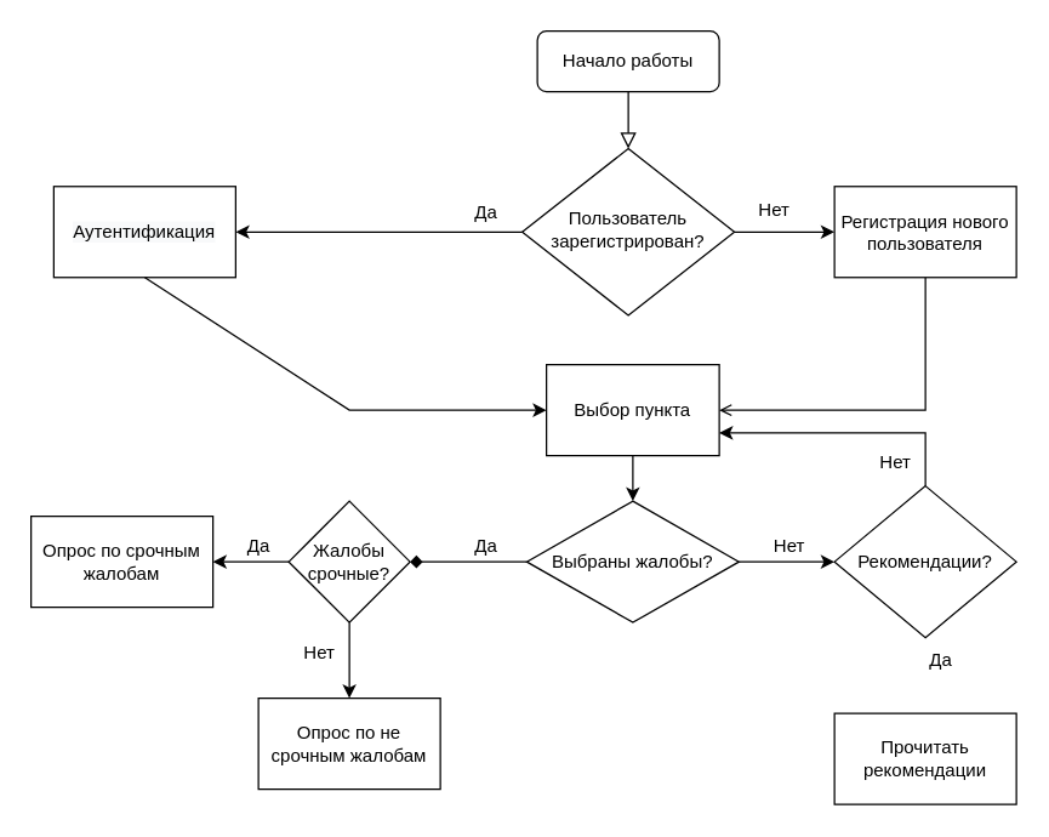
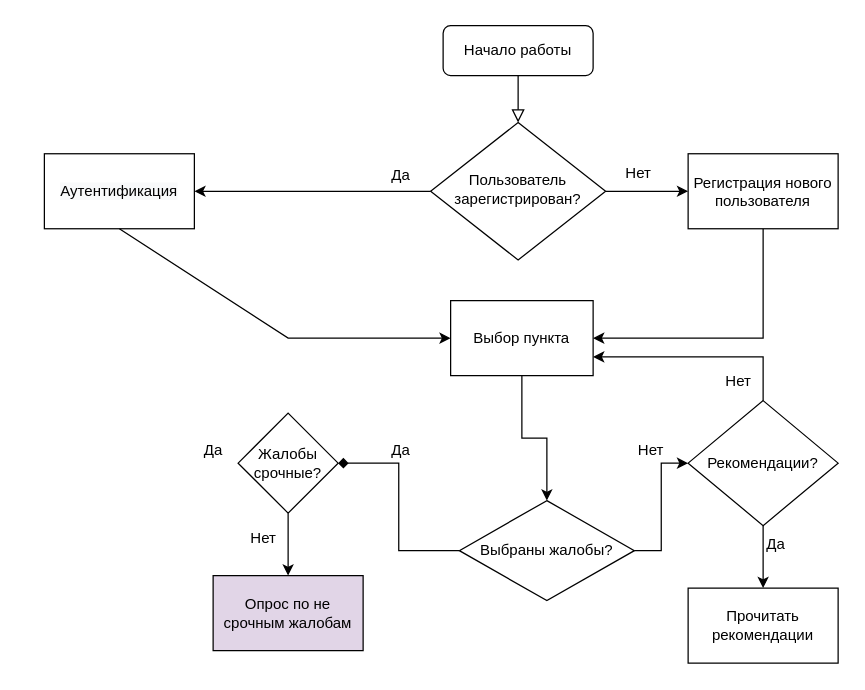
- <mxCell id="9" value="" style="endArrow=open;html=1;rounded=0;entryX=1;entryY=0.5;entryDx=0;entryDy=0;exitX=0.5;exitY=1;exitDx=0;exitDy=0;" edge="1" parent="1" source="28" target="8"><mxGeometry width="50" height="50" relative="1" as="geometry"><mxPoint x="320" y="320" as="sourcePoint" /><mxPoint x="370" y="270" as="targetPoint" /><Array as="points"><mxPoint x="610" y="270" /></Array></mxGeometry></mxCell>
+ <mxCell id="9" value="" style="endArrow=classic;html=1;rounded=0;entryX=1;entryY=0.5;entryDx=0;entryDy=0;exitX=0.5;exitY=1;exitDx=0;exitDy=0;" edge="1" parent="1" source="28" target="8"><mxGeometry width="50" height="50" relative="1" as="geometry"><mxPoint x="320" y="320" as="sourcePoint" /><mxPoint x="370" y="270" as="targetPoint" /><Array as="points"><mxPoint x="610" y="270" /></Array></mxGeometry></mxCell>
- <mxCell id="16" value="Опрос по срочным жалобам" style="rounded=0;whiteSpace=wrap;html=1;" vertex="1" parent="1"><mxGeometry x="20" y="340" width="120" height="60" as="geometry" /></mxCell>
- <mxCell id="22" style="edgeStyle=orthogonalEdgeStyle;rounded=0;orthogonalLoop=1;jettySize=auto;html=1;exitX=0;exitY=0.5;exitDx=0;exitDy=0;entryX=1;entryY=0.5;entryDx=0;entryDy=0;" edge="1" parent="1" source="24" target="16"><mxGeometry relative="1" as="geometry"><mxPoint x="90" y="470" as="targetPoint" /></mxGeometry></mxCell>
- <mxCell id="12" value="Выбраны жалобы?" style="rhombus;whiteSpace=wrap;html=1;" vertex="1" parent="1"><mxGeometry x="347" y="330" width="140" height="80" as="geometry" /></mxCell>
+ <mxCell id="12" value="Выбраны жалобы?" style="rhombus;whiteSpace=wrap;html=1;" vertex="1" parent="1"><mxGeometry x="367" y="400" width="140" height="80" as="geometry" /></mxCell>
+ <mxCell id="13" value="" style="edgeStyle=orthogonalEdgeStyle;rounded=0;orthogonalLoop=1;jettySize=auto;html=1;" edge="1" parent="1" source="15" target="20"><mxGeometry relative="1" as="geometry" /></mxCell>
- <mxCell id="17" value="Опрос по не срочным жалобам" style="rounded=0;whiteSpace=wrap;html=1;" vertex="1" parent="1"><mxGeometry x="170" y="460" width="120" height="60" as="geometry" /></mxCell>
+ <mxCell id="17" value="Опрос по не срочным жалобам" style="rounded=0;whiteSpace=wrap;html=1;fillColor=#e1d5e7;" vertex="1" parent="1"><mxGeometry x="170" y="460" width="120" height="60" as="geometry" /></mxCell>
